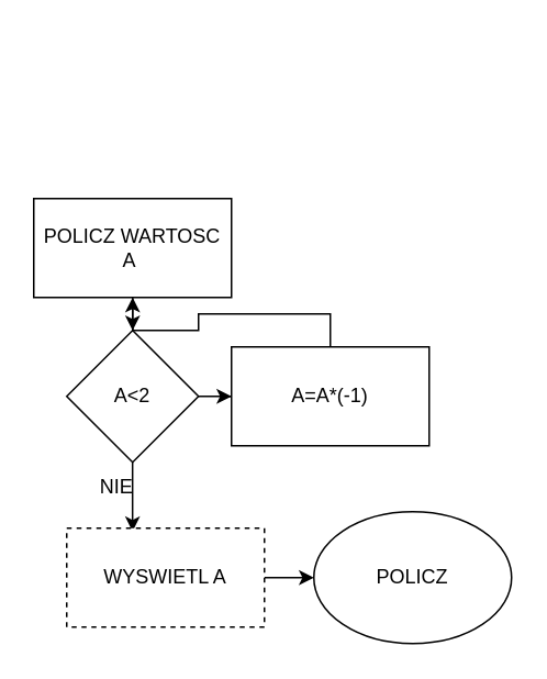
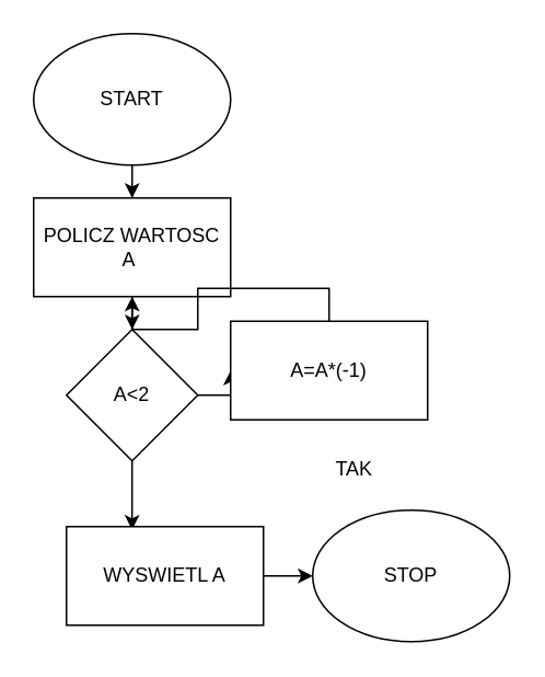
+ <mxCell id="3" value="START&lt;br&gt;" style="ellipse;whiteSpace=wrap;html=1;" vertex="1" parent="1"><mxGeometry x="20" y="20" width="120" height="80" as="geometry" /></mxCell>
+ <mxCell id="2" style="edgeStyle=orthogonalEdgeStyle;rounded=0;orthogonalLoop=1;jettySize=auto;html=1;" edge="1" parent="1" source="3" target="5"><mxGeometry relative="1" as="geometry"><mxPoint x="80" y="150" as="targetPoint" /></mxGeometry></mxCell>
- <mxCell id="10" value="A=A*(-1)" style="rounded=0;whiteSpace=wrap;html=1;" vertex="1" parent="1"><mxGeometry x="140" y="210" width="120" height="60" as="geometry" /></mxCell>
+ <mxCell id="10" value="A=A*(-1)" style="rounded=0;whiteSpace=wrap;html=1;" vertex="1" parent="1"><mxGeometry x="140" y="195" width="120" height="60" as="geometry" /></mxCell>
+ <mxCell id="15" value="TAK&lt;br&gt;" style="text;html=1;align=center;verticalAlign=middle;resizable=0;points=[];autosize=1;strokeColor=none;fillColor=none;" vertex="1" parent="1"><mxGeometry x="190" y="270" width="50" height="30" as="geometry" /></mxCell>
- <mxCell id="14" value="NIE" style="text;html=1;align=center;verticalAlign=middle;resizable=0;points=[];autosize=1;strokeColor=none;fillColor=none;" vertex="1" parent="1"><mxGeometry x="50" y="280" width="40" height="30" as="geometry" /></mxCell>
- <mxCell id="12" value="WYSWIETL A" style="rounded=0;whiteSpace=wrap;html=1;dashed=1;" vertex="1" parent="1"><mxGeometry x="40" y="320" width="120" height="60" as="geometry" /></mxCell>
+ <mxCell id="12" value="WYSWIETL A" style="rounded=0;whiteSpace=wrap;html=1;" vertex="1" parent="1"><mxGeometry x="40" y="320" width="120" height="60" as="geometry" /></mxCell>
- <mxCell id="13" value="POLICZ" style="ellipse;whiteSpace=wrap;html=1;" vertex="1" parent="1"><mxGeometry x="190" y="310" width="120" height="80" as="geometry" /></mxCell>
+ <mxCell id="13" value="STOP" style="ellipse;whiteSpace=wrap;html=1;" vertex="1" parent="1"><mxGeometry x="190" y="310" width="120" height="80" as="geometry" /></mxCell>
